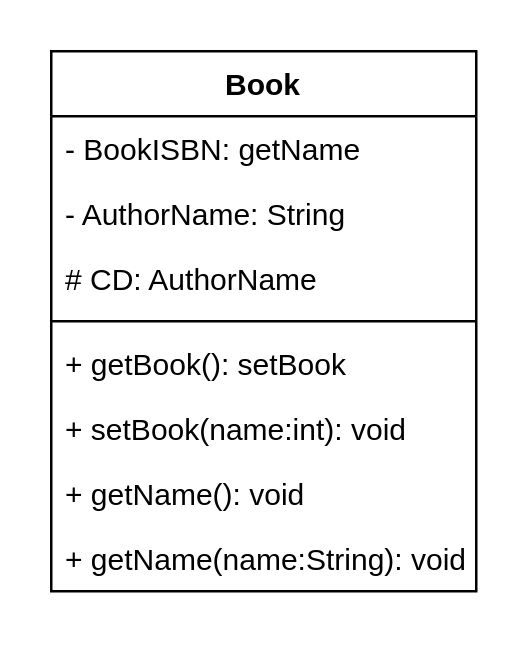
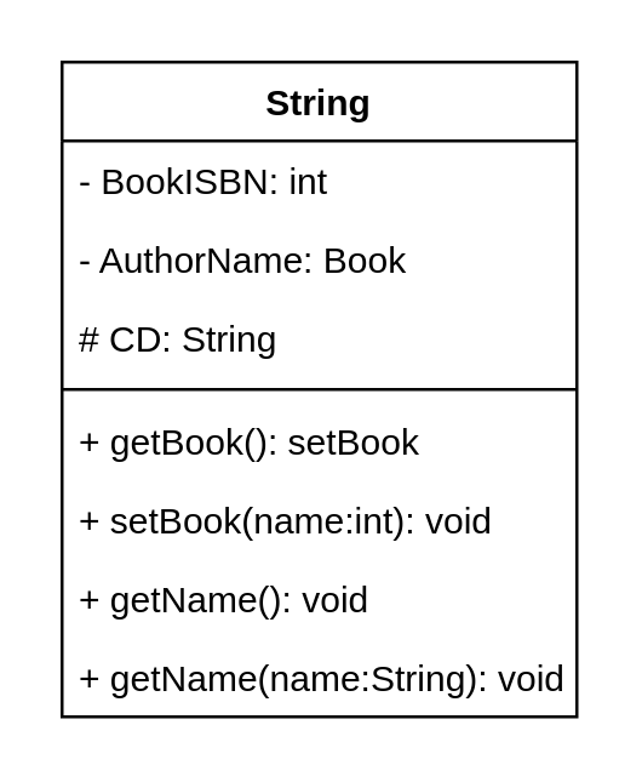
- <mxCell id="2" value="Book" style="swimlane;fontStyle=1;align=center;verticalAlign=top;childLayout=stackLayout;horizontal=1;startSize=26;horizontalStack=0;resizeParent=1;resizeParentMax=0;resizeLast=0;collapsible=1;marginBottom=0;" parent="1" vertex="1"><mxGeometry x="20" y="20" width="170" height="216" as="geometry" /></mxCell>
+ <mxCell id="2" value="String" style="swimlane;fontStyle=1;align=center;verticalAlign=top;childLayout=stackLayout;horizontal=1;startSize=26;horizontalStack=0;resizeParent=1;resizeParentMax=0;resizeLast=0;collapsible=1;marginBottom=0;" parent="1" vertex="1"><mxGeometry x="20" y="20" width="170" height="216" as="geometry" /></mxCell>
- <mxCell id="3" value="- BookISBN: getName" style="text;strokeColor=none;fillColor=none;align=left;verticalAlign=top;spacingLeft=4;spacingRight=4;overflow=hidden;rotatable=0;points=[[0,0.5],[1,0.5]];portConstraint=eastwest;" parent="2" vertex="1"><mxGeometry y="26" width="170" height="26" as="geometry" /></mxCell>
+ <mxCell id="3" value="- BookISBN: int" style="text;strokeColor=none;fillColor=none;align=left;verticalAlign=top;spacingLeft=4;spacingRight=4;overflow=hidden;rotatable=0;points=[[0,0.5],[1,0.5]];portConstraint=eastwest;" parent="2" vertex="1"><mxGeometry y="26" width="170" height="26" as="geometry" /></mxCell>
- <mxCell id="4" value="- AuthorName: String" style="text;strokeColor=none;fillColor=none;align=left;verticalAlign=top;spacingLeft=4;spacingRight=4;overflow=hidden;rotatable=0;points=[[0,0.5],[1,0.5]];portConstraint=eastwest;" parent="2" vertex="1"><mxGeometry y="52" width="170" height="26" as="geometry" /></mxCell>
+ <mxCell id="4" value="- AuthorName: Book" style="text;strokeColor=none;fillColor=none;align=left;verticalAlign=top;spacingLeft=4;spacingRight=4;overflow=hidden;rotatable=0;points=[[0,0.5],[1,0.5]];portConstraint=eastwest;" parent="2" vertex="1"><mxGeometry y="52" width="170" height="26" as="geometry" /></mxCell>
- <mxCell id="5" value="# CD: AuthorName" style="text;strokeColor=none;fillColor=none;align=left;verticalAlign=top;spacingLeft=4;spacingRight=4;overflow=hidden;rotatable=0;points=[[0,0.5],[1,0.5]];portConstraint=eastwest;" parent="2" vertex="1"><mxGeometry y="78" width="170" height="26" as="geometry" /></mxCell>
+ <mxCell id="5" value="# CD: String" style="text;strokeColor=none;fillColor=none;align=left;verticalAlign=top;spacingLeft=4;spacingRight=4;overflow=hidden;rotatable=0;points=[[0,0.5],[1,0.5]];portConstraint=eastwest;" parent="2" vertex="1"><mxGeometry y="78" width="170" height="26" as="geometry" /></mxCell>
